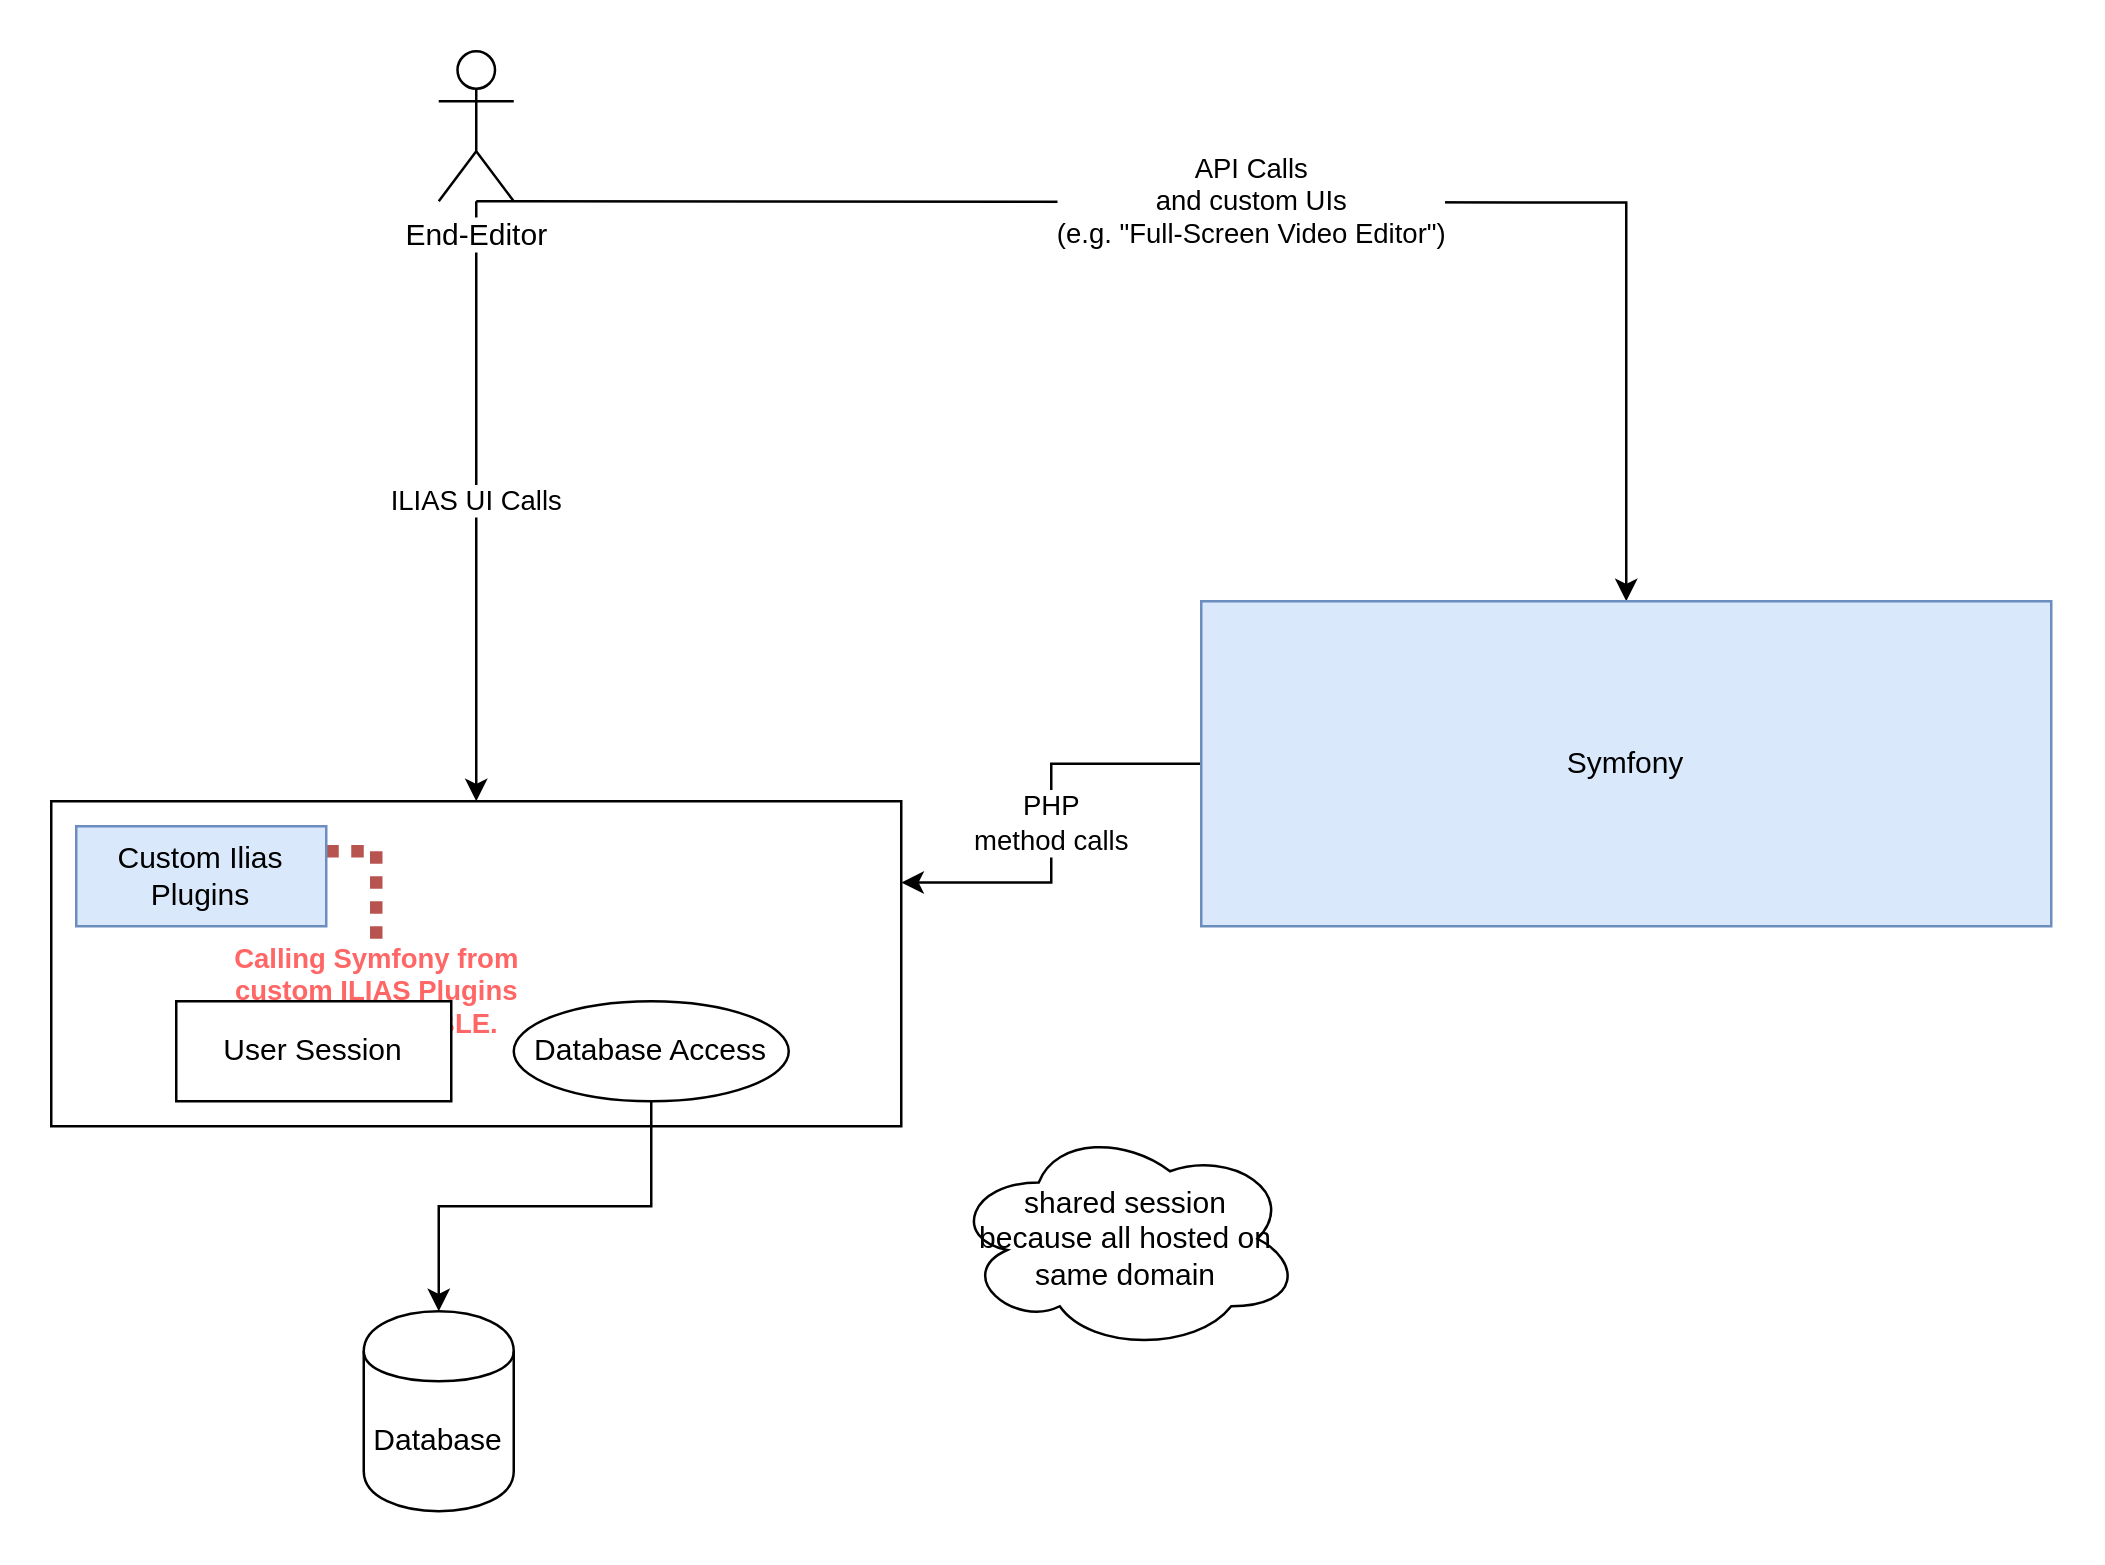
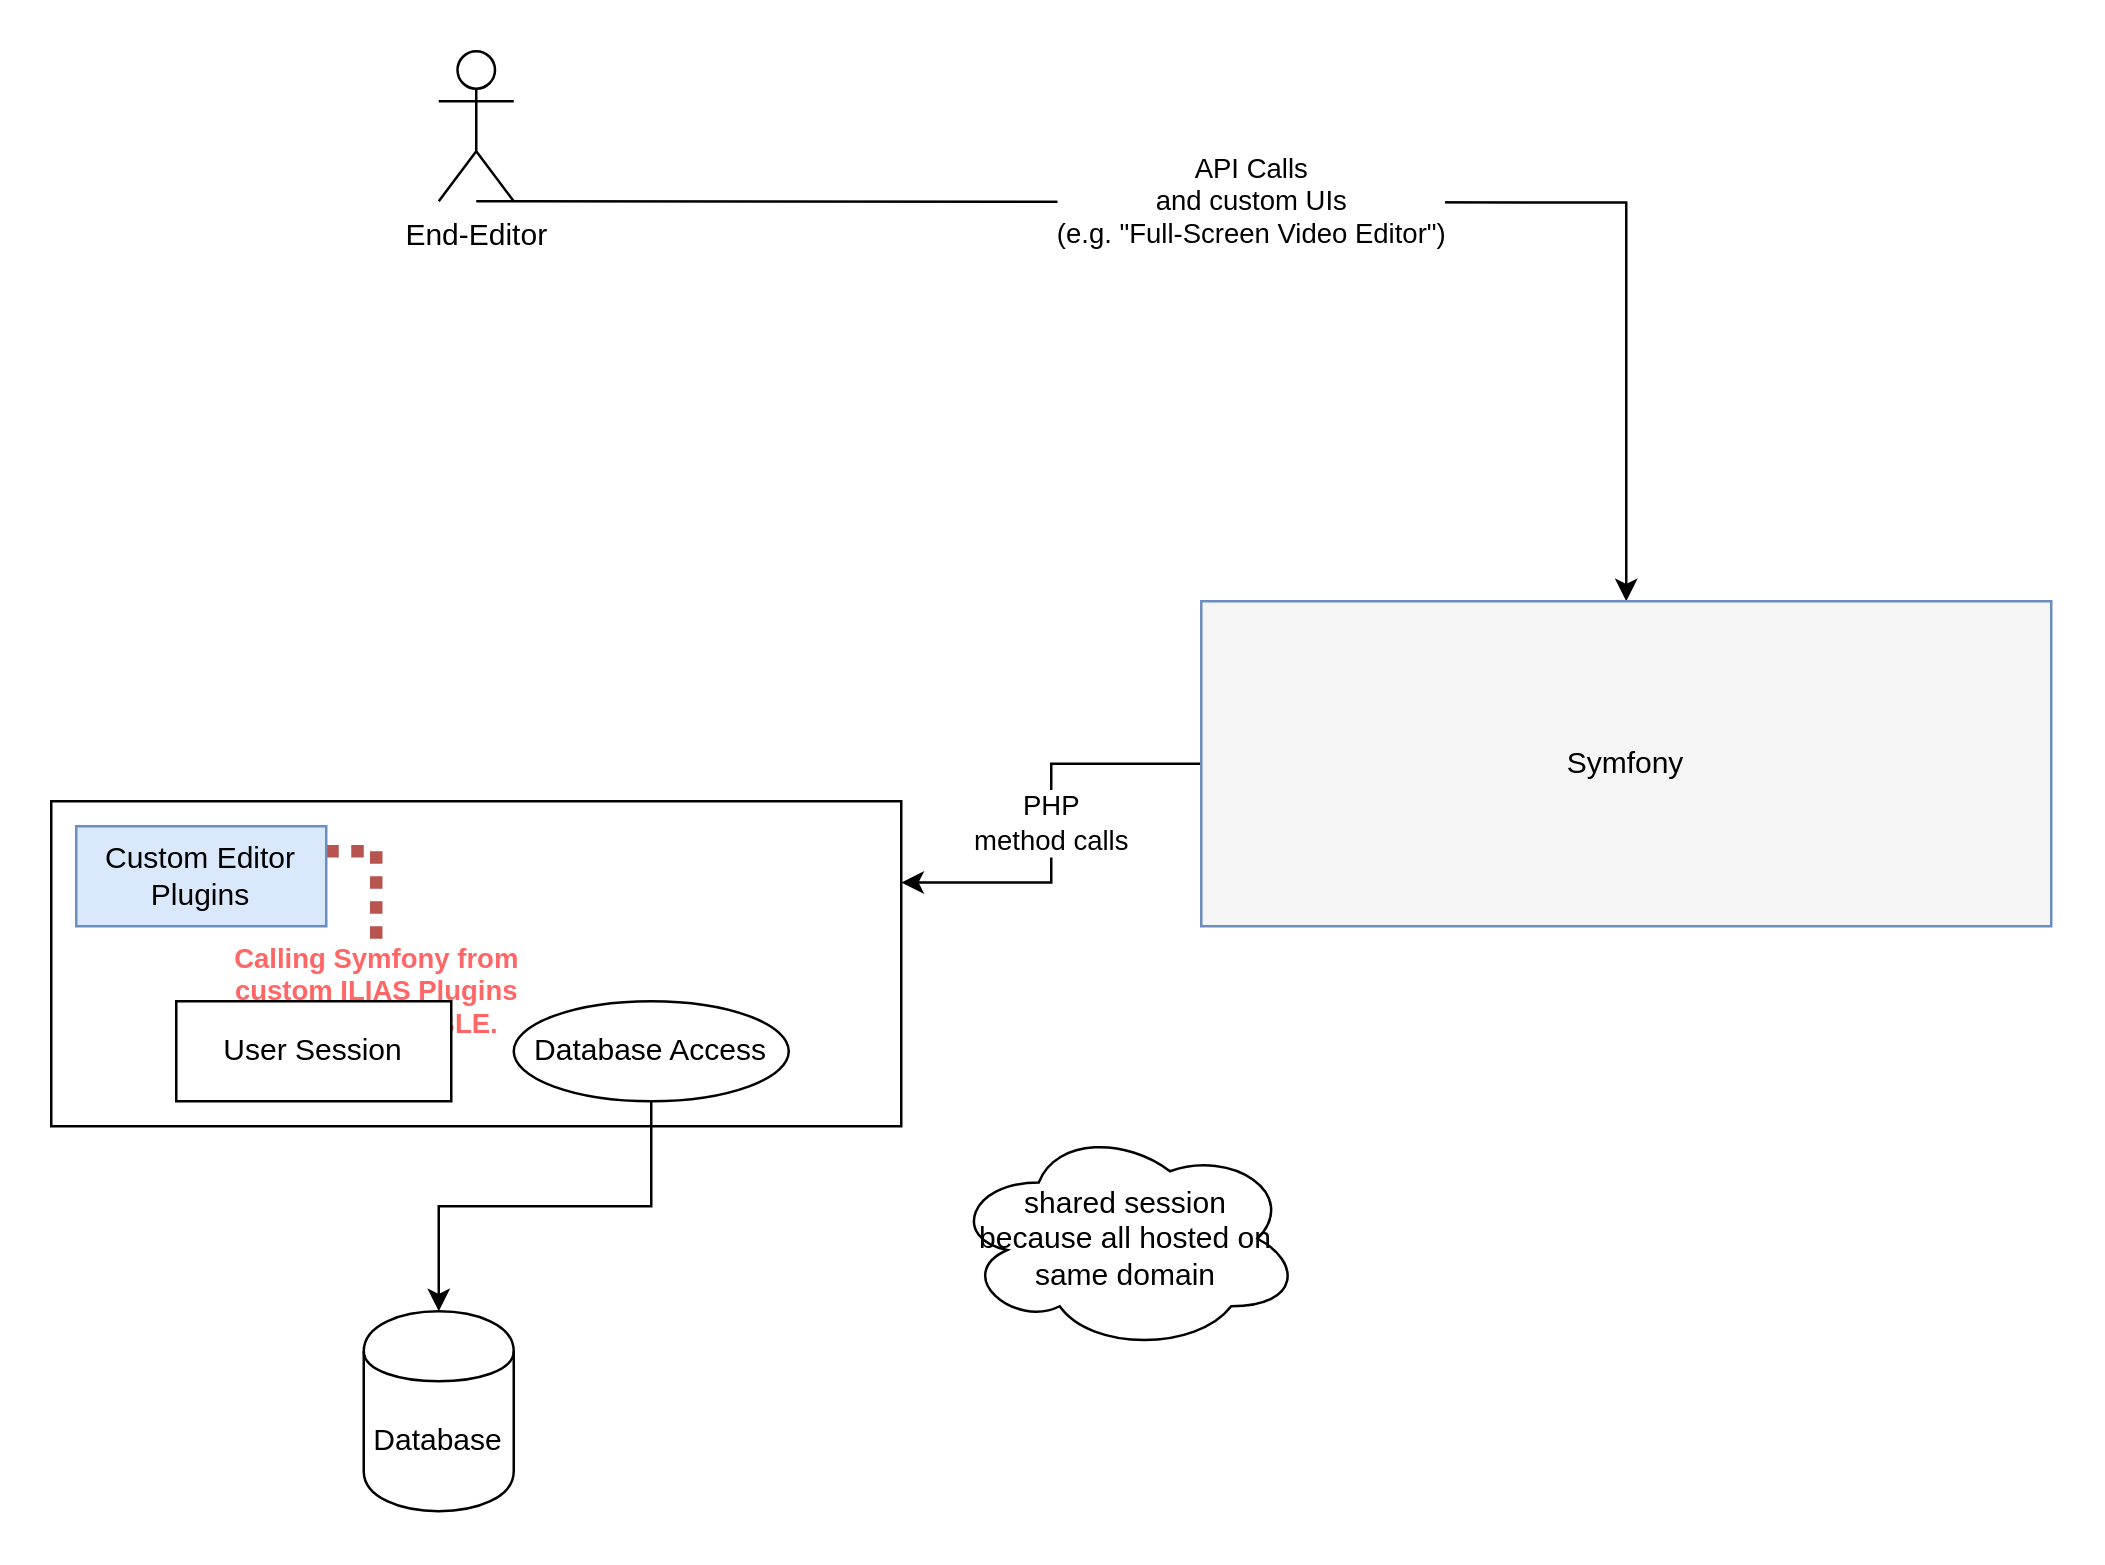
- <mxCell id="5" value="ILIAS UI Calls" style="edgeStyle=orthogonalEdgeStyle;rounded=0;orthogonalLoop=1;jettySize=auto;html=1;" edge="1" parent="1" source="7" target="2"><mxGeometry relative="1" as="geometry" /></mxCell>
- <mxCell id="9" value="Symfony" style="rounded=0;whiteSpace=wrap;html=1;fillColor=#dae8fc;strokeColor=#6c8ebf;" vertex="1" parent="1"><mxGeometry x="480" y="240" width="340" height="130" as="geometry" /></mxCell>
+ <mxCell id="9" value="Symfony" style="rounded=0;whiteSpace=wrap;html=1;fillColor=#f5f5f5;strokeColor=#6c8ebf;" vertex="1" parent="1"><mxGeometry x="480" y="240" width="340" height="130" as="geometry" /></mxCell>
- <mxCell id="4" value="Custom Ilias Plugins" style="rounded=0;whiteSpace=wrap;html=1;fillColor=#dae8fc;strokeColor=#6c8ebf;" vertex="1" parent="1"><mxGeometry x="30" y="330" width="100" height="40" as="geometry" /></mxCell>
+ <mxCell id="4" value="Custom Editor Plugins" style="rounded=0;whiteSpace=wrap;html=1;fillColor=#dae8fc;strokeColor=#6c8ebf;" vertex="1" parent="1"><mxGeometry x="30" y="330" width="100" height="40" as="geometry" /></mxCell>
